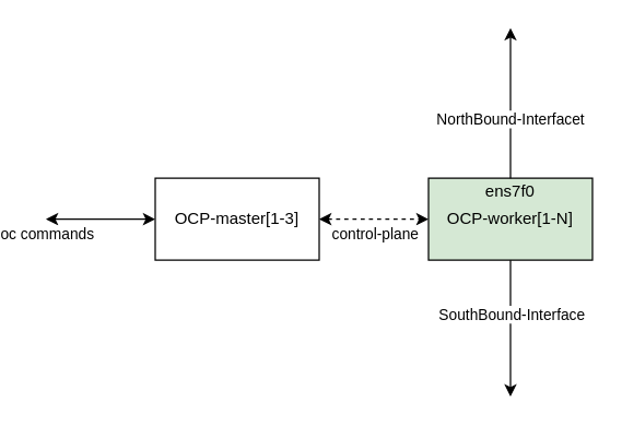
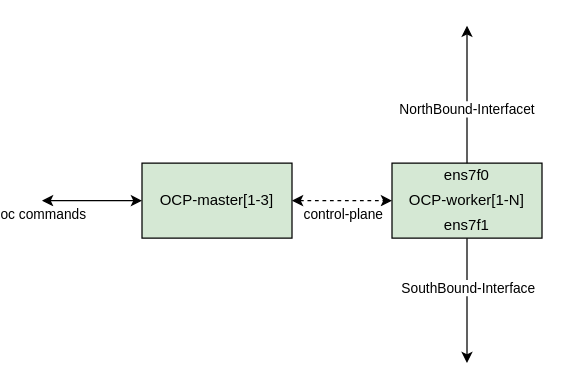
- <mxCell id="2" value="OCP-master[1-3]" style="rounded=0;whiteSpace=wrap;html=1;" vertex="1" parent="1"><mxGeometry x="100" y="130" width="120" height="60" as="geometry" /></mxCell>
+ <mxCell id="2" value="OCP-master[1-3]" style="rounded=0;whiteSpace=wrap;html=1;fillColor=#d5e8d4;" vertex="1" parent="1"><mxGeometry x="100" y="130" width="120" height="60" as="geometry" /></mxCell>
+ <mxCell id="13" value="ens7f1" style="text;html=1;strokeColor=none;fillColor=none;align=center;verticalAlign=middle;whiteSpace=wrap;rounded=0;" vertex="1" parent="1"><mxGeometry x="340" y="170" width="40" height="20" as="geometry" /></mxCell>
